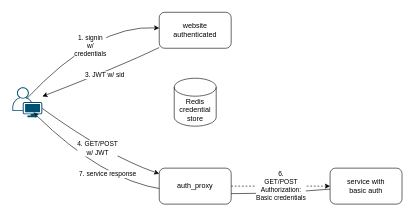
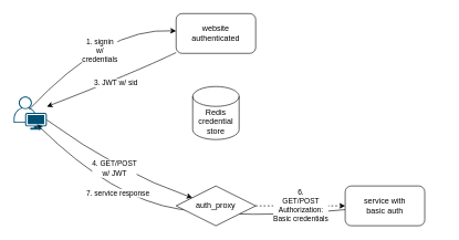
- <mxCell id="7" value="&lt;div&gt;auth_proxy&lt;/div&gt;" style="rounded=1;whiteSpace=wrap;html=1;" vertex="1" parent="1"><mxGeometry x="265" y="280" width="120" height="60" as="geometry" /></mxCell>
+ <mxCell id="7" value="&lt;div&gt;auth_proxy&lt;/div&gt;" style="rhombus;whiteSpace=wrap;html=1;" vertex="1" parent="1"><mxGeometry x="265" y="280" width="120" height="60" as="geometry" /></mxCell>
- <mxCell id="3" value="&lt;div&gt;service with&lt;/div&gt;&lt;div&gt;basic auth&lt;br&gt;&lt;/div&gt;" style="rounded=1;whiteSpace=wrap;html=1;" vertex="1" parent="1"><mxGeometry x="550" y="280" width="120" height="60" as="geometry" /></mxCell>
+ <mxCell id="3" value="&lt;div&gt;service with&lt;/div&gt;&lt;div&gt;basic auth&lt;br&gt;&lt;/div&gt;" style="rounded=1;whiteSpace=wrap;html=1;" vertex="1" parent="1"><mxGeometry x="520" y="280" width="120" height="60" as="geometry" /></mxCell>
